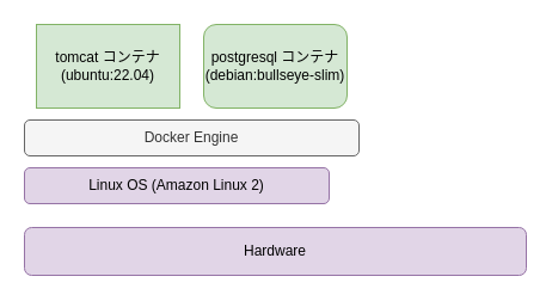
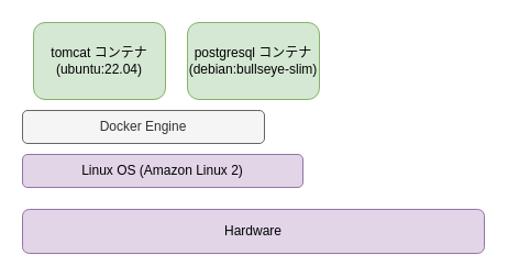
- <mxCell id="5" value="tomcat コンテナ&lt;br&gt;(ubuntu:22.04)" style="whiteSpace=wrap;html=1;fillColor=#d5e8d4;strokeColor=#82b366;rounded=0;" vertex="1" parent="1"><mxGeometry x="30" y="20" width="120" height="70" as="geometry" /></mxCell>
+ <mxCell id="5" value="tomcat コンテナ&lt;br&gt;(ubuntu:22.04)" style="rounded=1;whiteSpace=wrap;html=1;fillColor=#d5e8d4;strokeColor=#82b366;" vertex="1" parent="1"><mxGeometry x="30" y="20" width="120" height="70" as="geometry" /></mxCell>
- <mxCell id="4" value="Docker Engine" style="rounded=1;whiteSpace=wrap;html=1;fillColor=#f5f5f5;fontColor=#333333;strokeColor=#666666;" vertex="1" parent="1"><mxGeometry x="20" y="100" width="280" height="30" as="geometry" /></mxCell>
+ <mxCell id="4" value="Docker Engine" style="rounded=1;whiteSpace=wrap;html=1;fillColor=#f5f5f5;fontColor=#333333;strokeColor=#666666;" vertex="1" parent="1"><mxGeometry x="20" y="100" width="220" height="30" as="geometry" /></mxCell>
